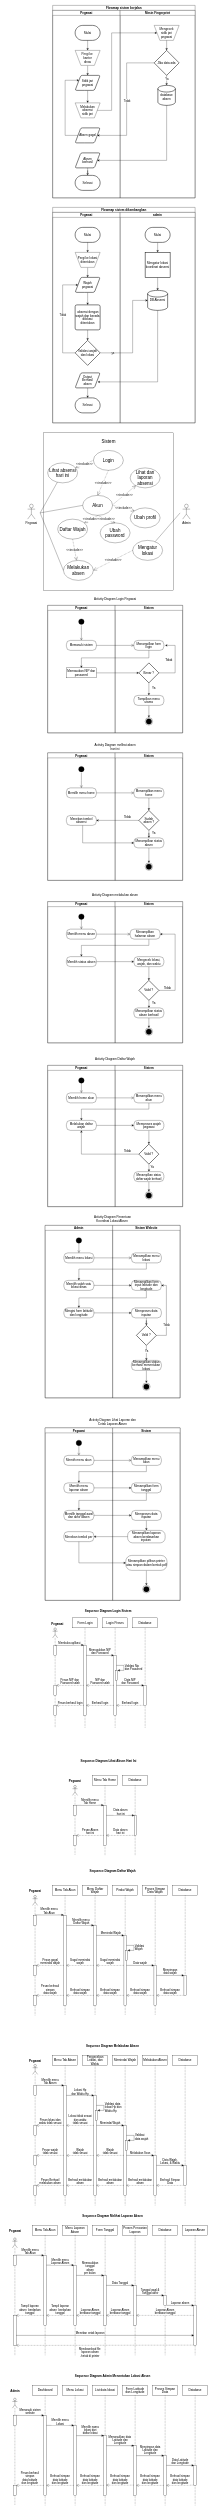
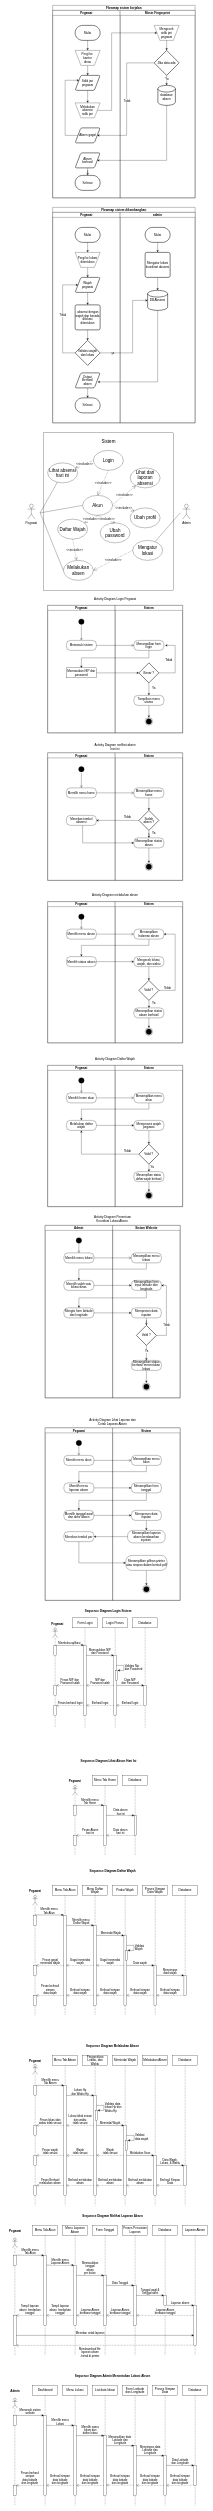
- <mxCell id="45" value="Mengatur lokasi koordinat absensi" style="whiteSpace=wrap;html=1;absoluteArcSize=1;arcSize=14;strokeWidth=2;rounded=0;" parent="35" vertex="1"><mxGeometry x="100" y="160" width="100" height="100" as="geometry" /></mxCell>
+ <mxCell id="45" value="Mengatur lokasi koordinat absensi" style="rounded=1;whiteSpace=wrap;html=1;absoluteArcSize=1;arcSize=14;strokeWidth=2;" parent="35" vertex="1"><mxGeometry x="100" y="160" width="100" height="100" as="geometry" /></mxCell>
- <mxCell id="127" value="Menampilkan halaman absen" style="rounded=1;whiteSpace=wrap;html=1;arcSize=40;fontColor=#000000;fillColor=#FFFFFF;strokeColor=#030000;fontSize=12;" parent="126" vertex="1"><mxGeometry x="60" y="110" width="120" height="40" as="geometry" /></mxCell>
+ <mxCell id="127" value="Menampilkan halaman absen" style="rounded=1;whiteSpace=wrap;html=1;arcSize=40;fontColor=#000000;fillColor=#FFFFFF;strokeColor=#030000;fontSize=12;" parent="126" vertex="1"><mxGeometry x="75" y="110" width="120" height="40" as="geometry" /></mxCell>
